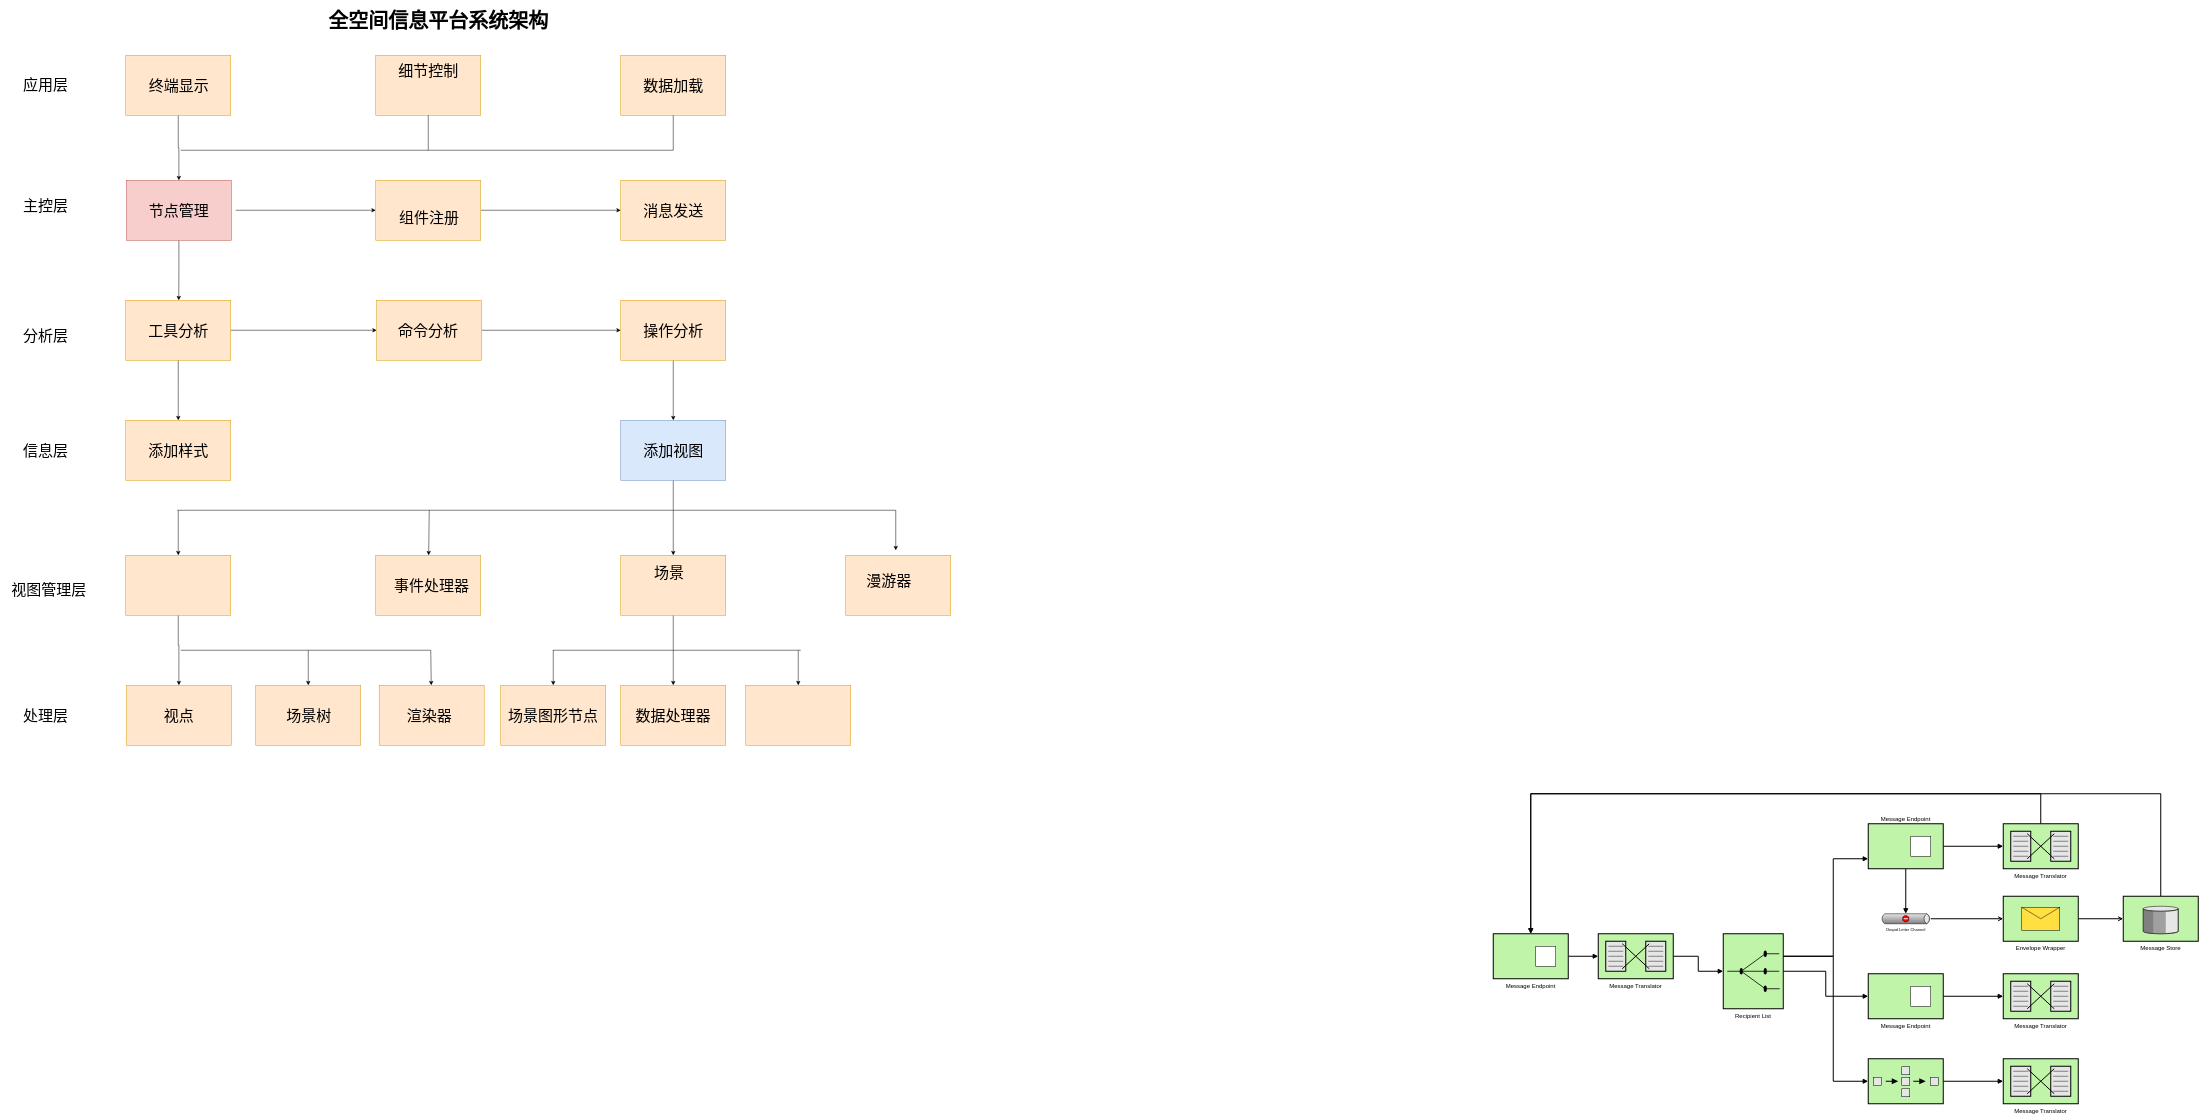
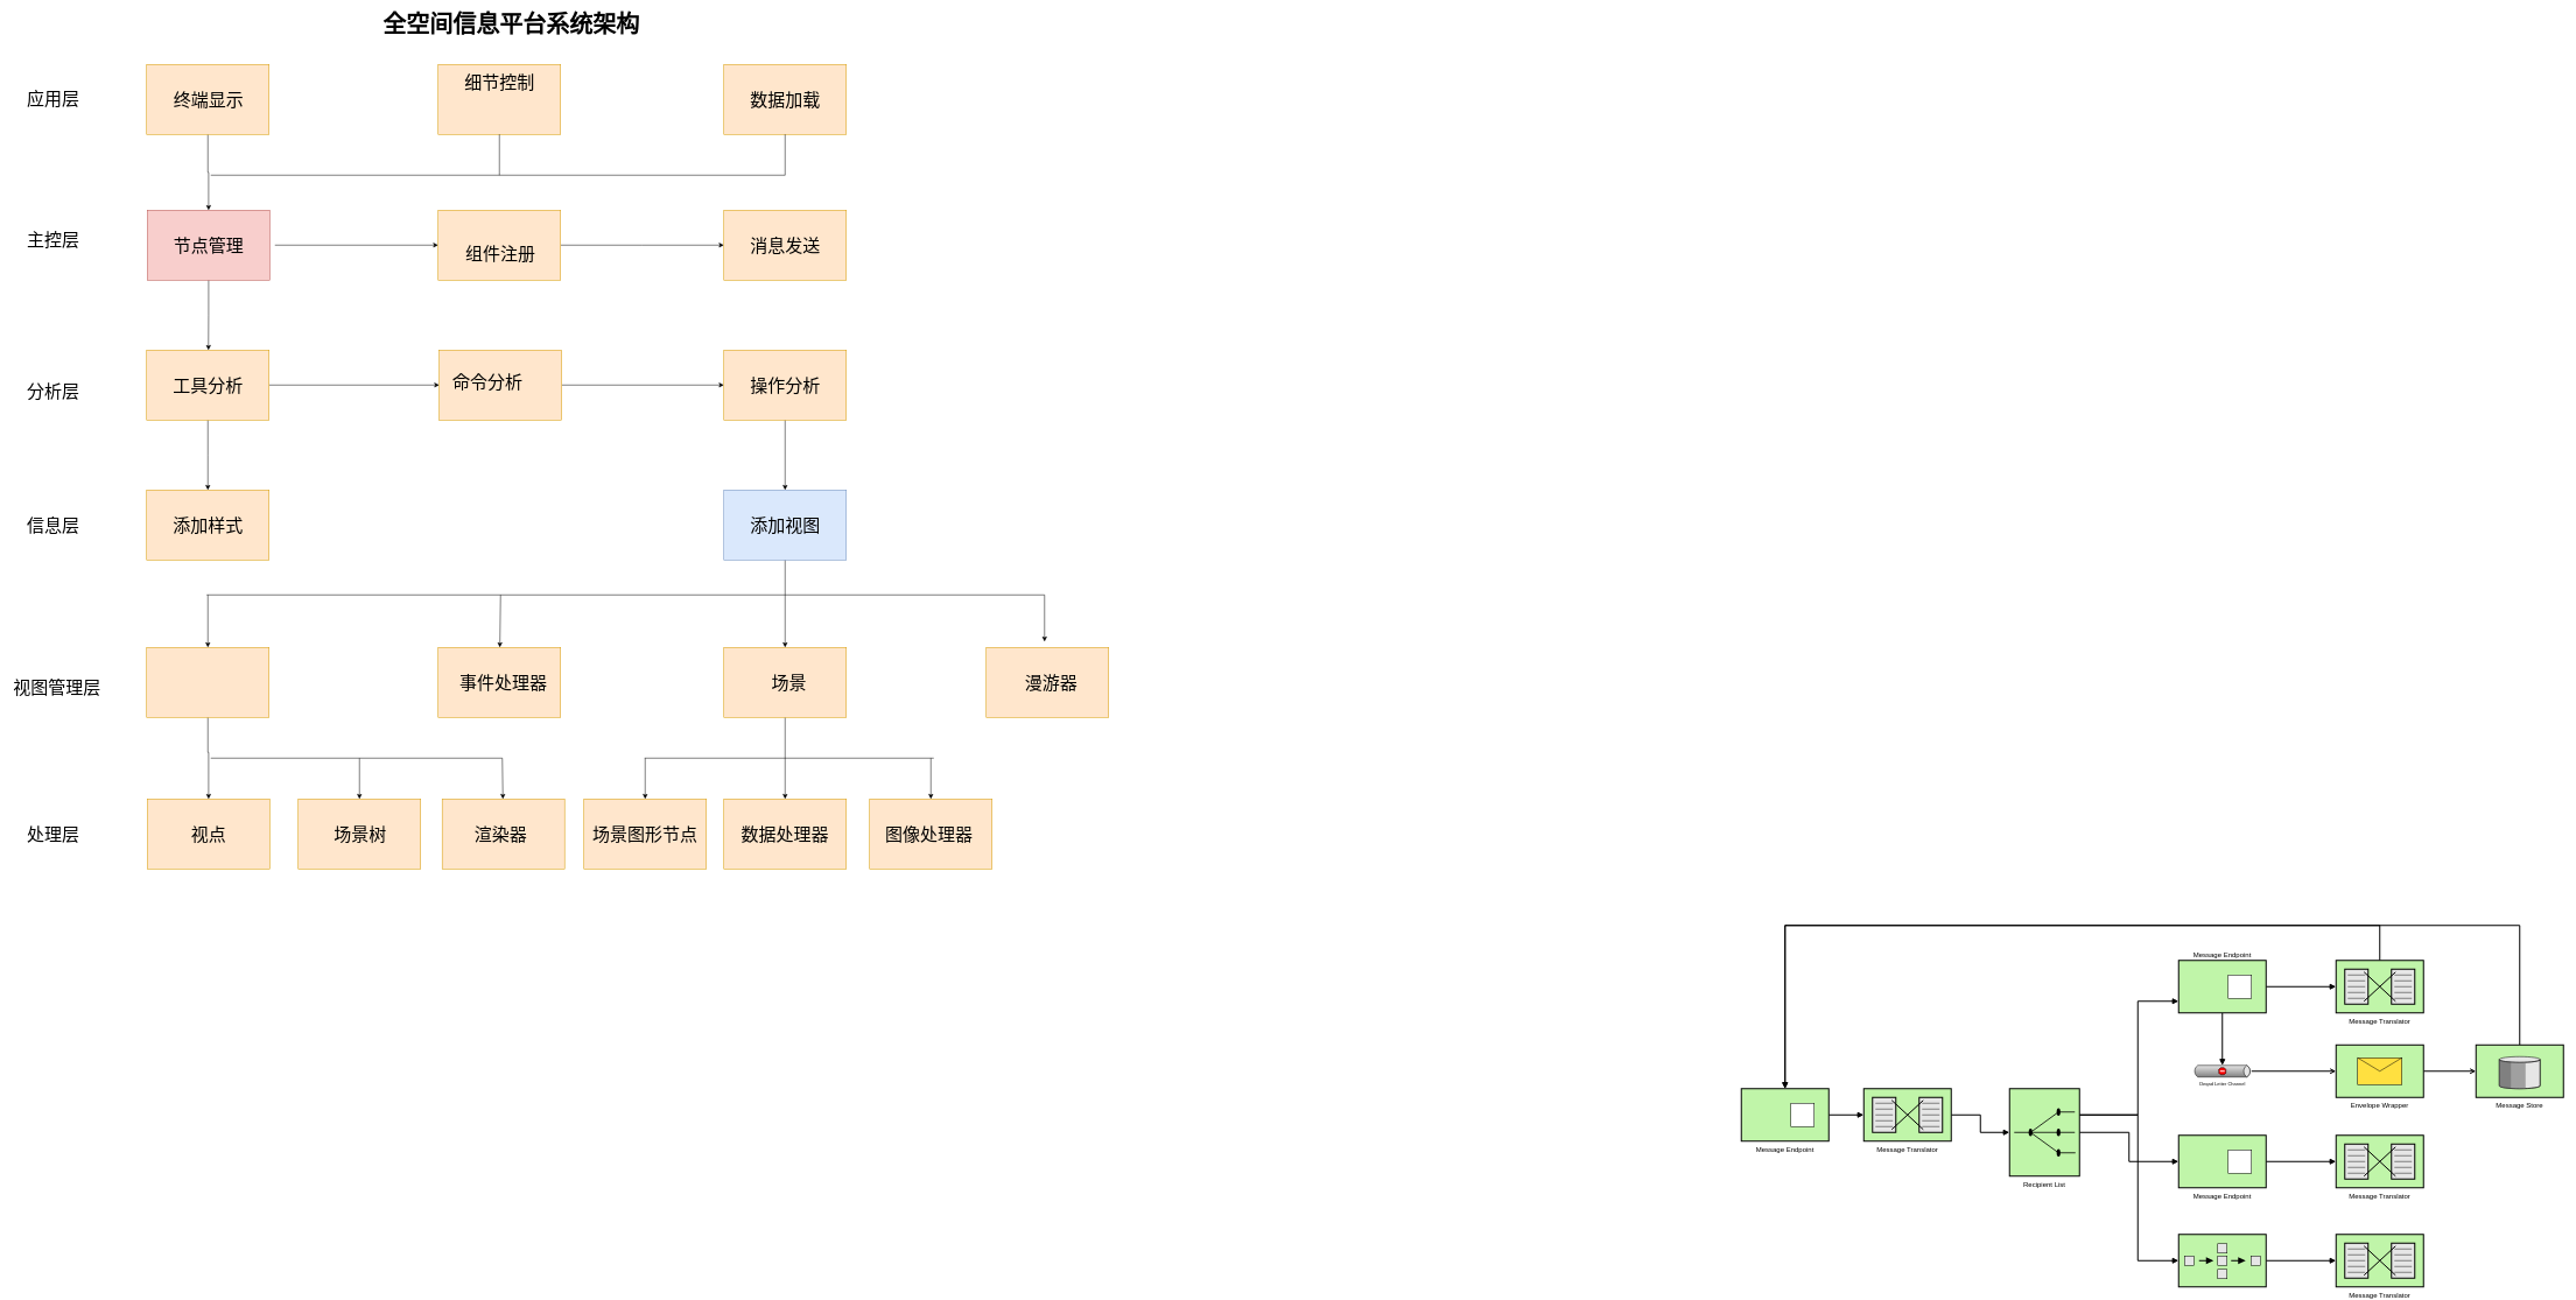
- <mxCell id="59" value="命令分析" style="text;html=1;strokeColor=none;fillColor=none;align=center;verticalAlign=middle;whiteSpace=wrap;rounded=0;fontSize=30;" vertex="1" parent="1"><mxGeometry x="792.88" y="650" width="126.25" height="20" as="geometry" /></mxCell>
+ <mxCell id="59" value="命令分析" style="text;html=1;strokeColor=none;fillColor=none;align=center;verticalAlign=middle;whiteSpace=wrap;rounded=0;fontSize=30;" vertex="1" parent="1"><mxGeometry x="772.88" y="645" width="126.25" height="20" as="geometry" /></mxCell>
- <mxCell id="77" value="场景" style="text;html=1;strokeColor=none;fillColor=none;align=center;verticalAlign=middle;whiteSpace=wrap;rounded=0;fontSize=30;" vertex="1" parent="1"><mxGeometry x="1259.75" y="1135" width="156.25" height="20" as="geometry" /></mxCell>
+ <mxCell id="77" value="场景" style="text;html=1;strokeColor=none;fillColor=none;align=center;verticalAlign=middle;whiteSpace=wrap;rounded=0;fontSize=30;" vertex="1" parent="1"><mxGeometry x="1274.75" y="1160" width="156.25" height="20" as="geometry" /></mxCell>
- <mxCell id="78" value="漫游器" style="text;html=1;align=center;verticalAlign=middle;whiteSpace=wrap;rounded=0;fontSize=30;" vertex="1" parent="1"><mxGeometry x="1716" y="1150" width="122.5" height="20" as="geometry" /></mxCell>
+ <mxCell id="78" value="漫游器" style="text;html=1;align=center;verticalAlign=middle;whiteSpace=wrap;rounded=0;fontSize=30;" vertex="1" parent="1"><mxGeometry x="1741" y="1160" width="122.5" height="20" as="geometry" /></mxCell>
+ <mxCell id="99" value="图像处理器" style="text;html=1;strokeColor=none;fillColor=none;align=center;verticalAlign=middle;whiteSpace=wrap;rounded=0;fontSize=30;" vertex="1" parent="1"><mxGeometry x="1514.75" y="1420" width="156.25" height="20" as="geometry" /></mxCell>
